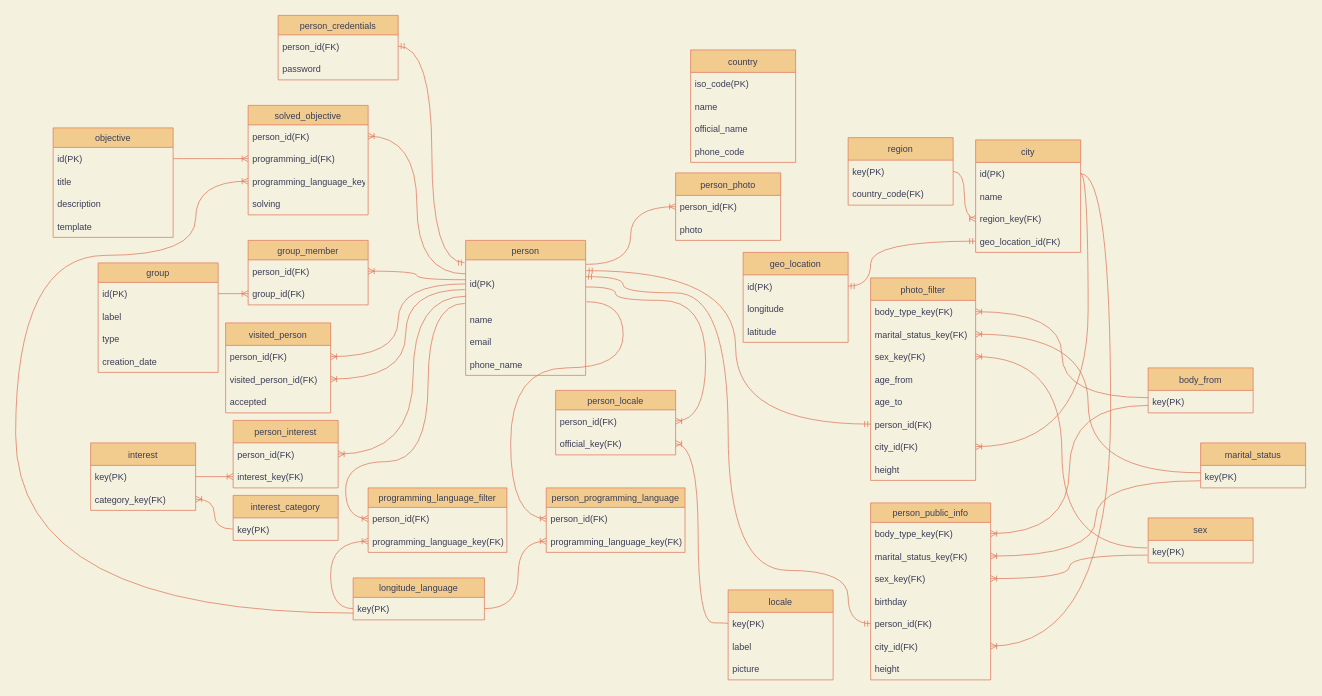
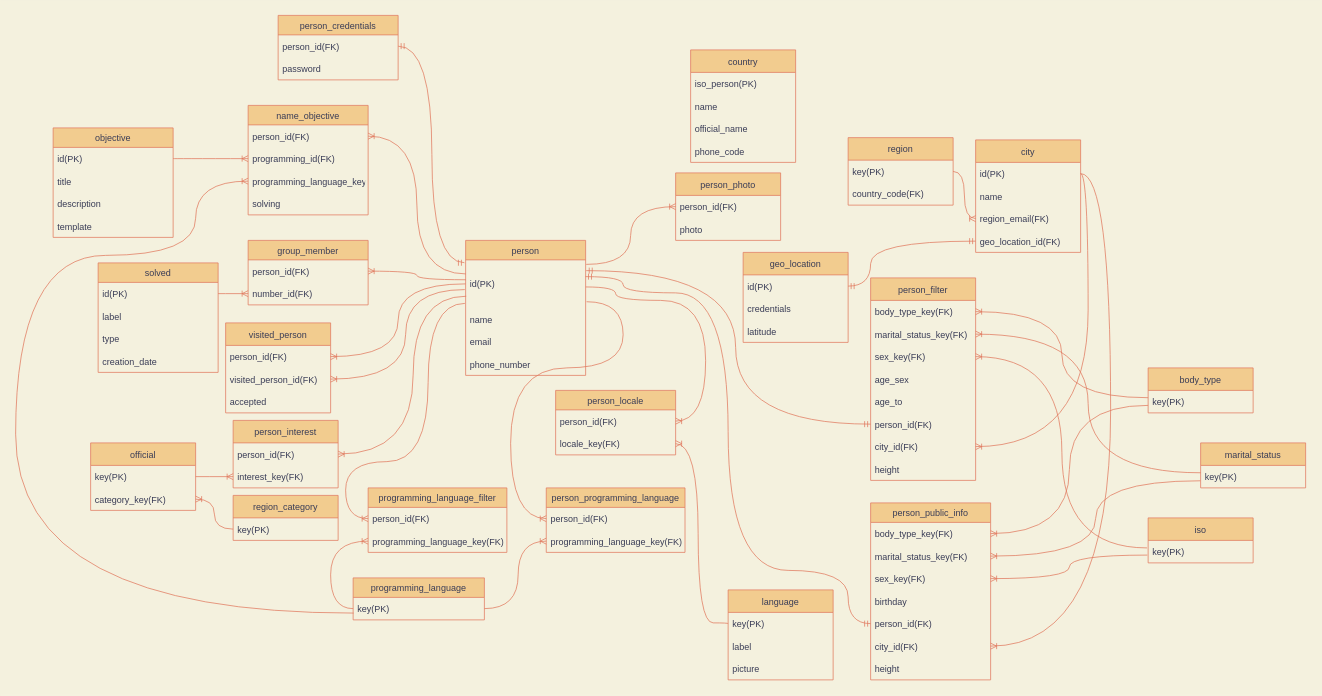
- <mxCell id="41" value="iso_code(PK)" style="text;strokeColor=none;fillColor=none;align=left;verticalAlign=middle;spacingLeft=4;spacingRight=4;overflow=hidden;points=[[0,0.5],[1,0.5]];portConstraint=eastwest;rotatable=0;fontColor=#393C56;" parent="40" vertex="1"><mxGeometry y="30" width="140" height="30" as="geometry" /></mxCell>
+ <mxCell id="41" value="iso_person(PK)" style="text;strokeColor=none;fillColor=none;align=left;verticalAlign=middle;spacingLeft=4;spacingRight=4;overflow=hidden;points=[[0,0.5],[1,0.5]];portConstraint=eastwest;rotatable=0;fontColor=#393C56;" parent="40" vertex="1"><mxGeometry y="30" width="140" height="30" as="geometry" /></mxCell>
- <mxCell id="23" value="solved_objective" style="swimlane;fontStyle=0;childLayout=stackLayout;horizontal=1;startSize=26;horizontalStack=0;resizeParent=1;resizeParentMax=0;resizeLast=0;collapsible=1;marginBottom=0;align=center;fontSize=12;shadow=0;fillColor=#F2CC8F;strokeColor=#E07A5F;fontColor=#393C56;verticalAlign=middle;" parent="1" vertex="1"><mxGeometry x="330" y="140" width="160" height="146" as="geometry" /></mxCell>
+ <mxCell id="23" value="name_objective" style="swimlane;fontStyle=0;childLayout=stackLayout;horizontal=1;startSize=26;horizontalStack=0;resizeParent=1;resizeParentMax=0;resizeLast=0;collapsible=1;marginBottom=0;align=center;fontSize=12;shadow=0;fillColor=#F2CC8F;strokeColor=#E07A5F;fontColor=#393C56;verticalAlign=middle;" parent="1" vertex="1"><mxGeometry x="330" y="140" width="160" height="146" as="geometry" /></mxCell>
- <mxCell id="48" value="region_key(FK)" style="text;strokeColor=none;fillColor=none;align=left;verticalAlign=middle;spacingLeft=4;spacingRight=4;overflow=hidden;points=[[0,0.5],[1,0.5]];portConstraint=eastwest;rotatable=0;rounded=0;sketch=0;fontColor=#393C56;" parent="45" vertex="1"><mxGeometry y="90" width="140" height="30" as="geometry" /></mxCell>
+ <mxCell id="48" value="region_email(FK)" style="text;strokeColor=none;fillColor=none;align=left;verticalAlign=middle;spacingLeft=4;spacingRight=4;overflow=hidden;points=[[0,0.5],[1,0.5]];portConstraint=eastwest;rotatable=0;rounded=0;sketch=0;fontColor=#393C56;" parent="45" vertex="1"><mxGeometry y="90" width="140" height="30" as="geometry" /></mxCell>
- <mxCell id="28" value="group" style="swimlane;fontStyle=0;childLayout=stackLayout;horizontal=1;startSize=26;horizontalStack=0;resizeParent=1;resizeParentMax=0;resizeLast=0;collapsible=1;marginBottom=0;align=center;fontSize=12;rounded=0;sketch=0;fontColor=#393C56;strokeColor=#E07A5F;fillColor=#F2CC8F;verticalAlign=middle;" parent="1" vertex="1"><mxGeometry x="130" y="350" width="160" height="146" as="geometry" /></mxCell>
+ <mxCell id="28" value="solved" style="swimlane;fontStyle=0;childLayout=stackLayout;horizontal=1;startSize=26;horizontalStack=0;resizeParent=1;resizeParentMax=0;resizeLast=0;collapsible=1;marginBottom=0;align=center;fontSize=12;rounded=0;sketch=0;fontColor=#393C56;strokeColor=#E07A5F;fillColor=#F2CC8F;verticalAlign=middle;" parent="1" vertex="1"><mxGeometry x="130" y="350" width="160" height="146" as="geometry" /></mxCell>
- <mxCell id="57" value="photo_filter" style="swimlane;fontStyle=0;childLayout=stackLayout;horizontal=1;startSize=30;horizontalStack=0;resizeParent=1;resizeParentMax=0;resizeLast=0;collapsible=1;marginBottom=0;fillColor=#F2CC8F;strokeColor=#E07A5F;fontColor=#393C56;verticalAlign=middle;align=center;" parent="1" vertex="1"><mxGeometry x="1160" y="370" width="140" height="270" as="geometry" /></mxCell>
+ <mxCell id="57" value="person_filter" style="swimlane;fontStyle=0;childLayout=stackLayout;horizontal=1;startSize=30;horizontalStack=0;resizeParent=1;resizeParentMax=0;resizeLast=0;collapsible=1;marginBottom=0;fillColor=#F2CC8F;strokeColor=#E07A5F;fontColor=#393C56;verticalAlign=middle;align=center;" parent="1" vertex="1"><mxGeometry x="1160" y="370" width="140" height="270" as="geometry" /></mxCell>
- <mxCell id="35" value="group_id(FK)" style="text;strokeColor=none;fillColor=none;spacingLeft=4;spacingRight=4;overflow=hidden;rotatable=0;points=[[0,0.5],[1,0.5]];portConstraint=eastwest;fontSize=12;rounded=0;sketch=0;fontColor=#393C56;verticalAlign=middle;align=left;" parent="33" vertex="1"><mxGeometry y="56" width="160" height="30" as="geometry" /></mxCell>
+ <mxCell id="35" value="number_id(FK)" style="text;strokeColor=none;fillColor=none;spacingLeft=4;spacingRight=4;overflow=hidden;rotatable=0;points=[[0,0.5],[1,0.5]];portConstraint=eastwest;fontSize=12;rounded=0;sketch=0;fontColor=#393C56;verticalAlign=middle;align=left;" parent="33" vertex="1"><mxGeometry y="56" width="160" height="30" as="geometry" /></mxCell>
- <mxCell id="52" value="longitude" style="text;strokeColor=none;fillColor=none;align=left;verticalAlign=middle;spacingLeft=4;spacingRight=4;overflow=hidden;points=[[0,0.5],[1,0.5]];portConstraint=eastwest;rotatable=0;rounded=0;sketch=0;fontColor=#393C56;" parent="50" vertex="1"><mxGeometry y="60" width="140" height="30" as="geometry" /></mxCell>
+ <mxCell id="52" value="credentials" style="text;strokeColor=none;fillColor=none;align=left;verticalAlign=middle;spacingLeft=4;spacingRight=4;overflow=hidden;points=[[0,0.5],[1,0.5]];portConstraint=eastwest;rotatable=0;rounded=0;sketch=0;fontColor=#393C56;" parent="50" vertex="1"><mxGeometry y="60" width="140" height="30" as="geometry" /></mxCell>
- <mxCell id="6" value="phone_name" style="text;strokeColor=none;fillColor=none;spacingLeft=4;spacingRight=4;overflow=hidden;rotatable=0;points=[[0,0.5],[1,0.5]];portConstraint=eastwest;fontSize=12;shadow=0;fontColor=#393C56;verticalAlign=middle;align=left;" vertex="1" parent="2"><mxGeometry y="150" width="160" height="30" as="geometry" /></mxCell>
+ <mxCell id="6" value="phone_number" style="text;strokeColor=none;fillColor=none;spacingLeft=4;spacingRight=4;overflow=hidden;rotatable=0;points=[[0,0.5],[1,0.5]];portConstraint=eastwest;fontSize=12;shadow=0;fontColor=#393C56;verticalAlign=middle;align=left;" vertex="1" parent="2"><mxGeometry y="150" width="160" height="30" as="geometry" /></mxCell>
- <mxCell id="61" value="age_from" style="text;strokeColor=none;fillColor=none;align=left;verticalAlign=middle;spacingLeft=4;spacingRight=4;overflow=hidden;points=[[0,0.5],[1,0.5]];portConstraint=eastwest;rotatable=0;fontColor=#393C56;" parent="57" vertex="1"><mxGeometry y="120" width="140" height="30" as="geometry" /></mxCell>
+ <mxCell id="61" value="age_sex" style="text;strokeColor=none;fillColor=none;align=left;verticalAlign=middle;spacingLeft=4;spacingRight=4;overflow=hidden;points=[[0,0.5],[1,0.5]];portConstraint=eastwest;rotatable=0;fontColor=#393C56;" parent="57" vertex="1"><mxGeometry y="120" width="140" height="30" as="geometry" /></mxCell>
- <mxCell id="66" value="body_from" style="swimlane;fontStyle=0;childLayout=stackLayout;horizontal=1;startSize=30;horizontalStack=0;resizeParent=1;resizeParentMax=0;resizeLast=0;collapsible=1;marginBottom=0;rounded=0;sketch=0;fontColor=#393C56;strokeColor=#E07A5F;fillColor=#F2CC8F;verticalAlign=middle;align=center;" parent="1" vertex="1"><mxGeometry x="1530" y="490" width="140" height="60" as="geometry" /></mxCell>
+ <mxCell id="66" value="body_type" style="swimlane;fontStyle=0;childLayout=stackLayout;horizontal=1;startSize=30;horizontalStack=0;resizeParent=1;resizeParentMax=0;resizeLast=0;collapsible=1;marginBottom=0;rounded=0;sketch=0;fontColor=#393C56;strokeColor=#E07A5F;fillColor=#F2CC8F;verticalAlign=middle;align=center;" parent="1" vertex="1"><mxGeometry x="1530" y="490" width="140" height="60" as="geometry" /></mxCell>
- <mxCell id="94" value="official_key(FK)" style="text;strokeColor=none;fillColor=none;spacingLeft=4;spacingRight=4;overflow=hidden;rotatable=0;points=[[0,0.5],[1,0.5]];portConstraint=eastwest;fontSize=12;fontColor=#393C56;verticalAlign=middle;align=left;" parent="92" vertex="1"><mxGeometry y="56" width="160" height="30" as="geometry" /></mxCell>
+ <mxCell id="94" value="locale_key(FK)" style="text;strokeColor=none;fillColor=none;spacingLeft=4;spacingRight=4;overflow=hidden;rotatable=0;points=[[0,0.5],[1,0.5]];portConstraint=eastwest;fontSize=12;fontColor=#393C56;verticalAlign=middle;align=left;" parent="92" vertex="1"><mxGeometry y="56" width="160" height="30" as="geometry" /></mxCell>
- <mxCell id="72" value="interest" style="swimlane;fontStyle=0;childLayout=stackLayout;horizontal=1;startSize=30;horizontalStack=0;resizeParent=1;resizeParentMax=0;resizeLast=0;collapsible=1;marginBottom=0;rounded=0;sketch=0;fontColor=#393C56;strokeColor=#E07A5F;fillColor=#F2CC8F;verticalAlign=middle;align=center;" parent="1" vertex="1"><mxGeometry x="120" y="590" width="140" height="90" as="geometry" /></mxCell>
+ <mxCell id="72" value="official" style="swimlane;fontStyle=0;childLayout=stackLayout;horizontal=1;startSize=30;horizontalStack=0;resizeParent=1;resizeParentMax=0;resizeLast=0;collapsible=1;marginBottom=0;rounded=0;sketch=0;fontColor=#393C56;strokeColor=#E07A5F;fillColor=#F2CC8F;verticalAlign=middle;align=center;" parent="1" vertex="1"><mxGeometry x="120" y="590" width="140" height="90" as="geometry" /></mxCell>
- <mxCell id="75" value="interest_category" style="swimlane;fontStyle=0;childLayout=stackLayout;horizontal=1;startSize=30;horizontalStack=0;resizeParent=1;resizeParentMax=0;resizeLast=0;collapsible=1;marginBottom=0;rounded=0;sketch=0;fontColor=#393C56;strokeColor=#E07A5F;fillColor=#F2CC8F;verticalAlign=middle;align=center;" parent="1" vertex="1"><mxGeometry x="310" y="660" width="140" height="60" as="geometry" /></mxCell>
+ <mxCell id="75" value="region_category" style="swimlane;fontStyle=0;childLayout=stackLayout;horizontal=1;startSize=30;horizontalStack=0;resizeParent=1;resizeParentMax=0;resizeLast=0;collapsible=1;marginBottom=0;rounded=0;sketch=0;fontColor=#393C56;strokeColor=#E07A5F;fillColor=#F2CC8F;verticalAlign=middle;align=center;" parent="1" vertex="1"><mxGeometry x="310" y="660" width="140" height="60" as="geometry" /></mxCell>
- <mxCell id="70" value="sex" style="swimlane;fontStyle=0;childLayout=stackLayout;horizontal=1;startSize=30;horizontalStack=0;resizeParent=1;resizeParentMax=0;resizeLast=0;collapsible=1;marginBottom=0;rounded=0;sketch=0;fontColor=#393C56;strokeColor=#E07A5F;fillColor=#F2CC8F;verticalAlign=middle;align=center;" parent="1" vertex="1"><mxGeometry x="1530" y="690" width="140" height="60" as="geometry" /></mxCell>
+ <mxCell id="70" value="iso" style="swimlane;fontStyle=0;childLayout=stackLayout;horizontal=1;startSize=30;horizontalStack=0;resizeParent=1;resizeParentMax=0;resizeLast=0;collapsible=1;marginBottom=0;rounded=0;sketch=0;fontColor=#393C56;strokeColor=#E07A5F;fillColor=#F2CC8F;verticalAlign=middle;align=center;" parent="1" vertex="1"><mxGeometry x="1530" y="690" width="140" height="60" as="geometry" /></mxCell>
- <mxCell id="118" value="longitude_language" style="swimlane;fontStyle=0;childLayout=stackLayout;horizontal=1;startSize=26;horizontalStack=0;resizeParent=1;resizeParentMax=0;resizeLast=0;collapsible=1;marginBottom=0;align=center;fontSize=12;fillColor=#F2CC8F;strokeColor=#E07A5F;fontColor=#393C56;verticalAlign=middle;" parent="1" vertex="1"><mxGeometry x="470" y="770" width="175" height="56" as="geometry" /></mxCell>
+ <mxCell id="118" value="programming_language" style="swimlane;fontStyle=0;childLayout=stackLayout;horizontal=1;startSize=26;horizontalStack=0;resizeParent=1;resizeParentMax=0;resizeLast=0;collapsible=1;marginBottom=0;align=center;fontSize=12;fillColor=#F2CC8F;strokeColor=#E07A5F;fontColor=#393C56;verticalAlign=middle;" parent="1" vertex="1"><mxGeometry x="470" y="770" width="175" height="56" as="geometry" /></mxCell>
- <mxCell id="36" value="locale" style="swimlane;fontStyle=0;childLayout=stackLayout;horizontal=1;startSize=30;horizontalStack=0;resizeParent=1;resizeParentMax=0;resizeLast=0;collapsible=1;marginBottom=0;fillColor=#F2CC8F;strokeColor=#E07A5F;fontColor=#393C56;fontSize=12;verticalAlign=middle;align=center;" parent="1" vertex="1"><mxGeometry x="970" y="786" width="140" height="120" as="geometry" /></mxCell>
+ <mxCell id="36" value="language" style="swimlane;fontStyle=0;childLayout=stackLayout;horizontal=1;startSize=30;horizontalStack=0;resizeParent=1;resizeParentMax=0;resizeLast=0;collapsible=1;marginBottom=0;fillColor=#F2CC8F;strokeColor=#E07A5F;fontColor=#393C56;fontSize=12;verticalAlign=middle;align=center;" parent="1" vertex="1"><mxGeometry x="970" y="786" width="140" height="120" as="geometry" /></mxCell>
